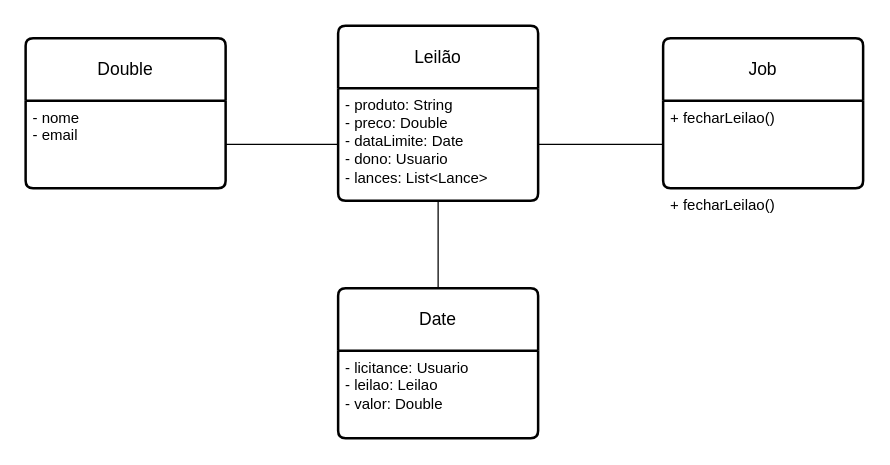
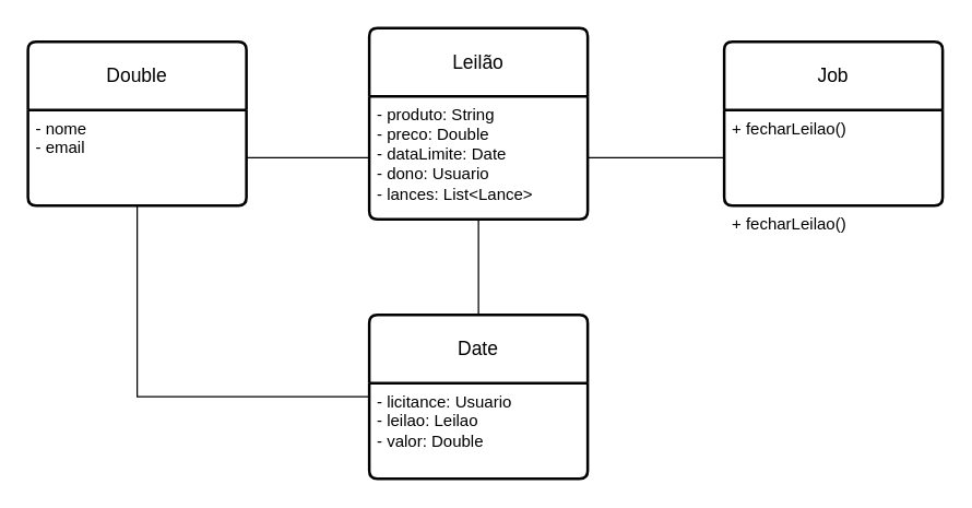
+ <mxCell id="20" value="" style="endArrow=none;html=1;rounded=0;" edge="1" parent="1" source="5" target="6"><mxGeometry relative="1" as="geometry"><mxPoint x="190" y="125" as="sourcePoint" /><mxPoint x="280" y="125" as="targetPoint" /><Array as="points"><mxPoint x="100" y="290" /></Array></mxGeometry></mxCell>
+ <mxCell id="21" value="" style="resizable=0;html=1;whiteSpace=wrap;align=left;verticalAlign=bottom;" connectable="0" vertex="1" parent="20"><mxGeometry x="-1" relative="1" as="geometry" /></mxCell>
+ <mxCell id="22" value="" style="resizable=0;html=1;whiteSpace=wrap;align=right;verticalAlign=bottom;" connectable="0" vertex="1" parent="20"><mxGeometry x="1" relative="1" as="geometry" /></mxCell>
